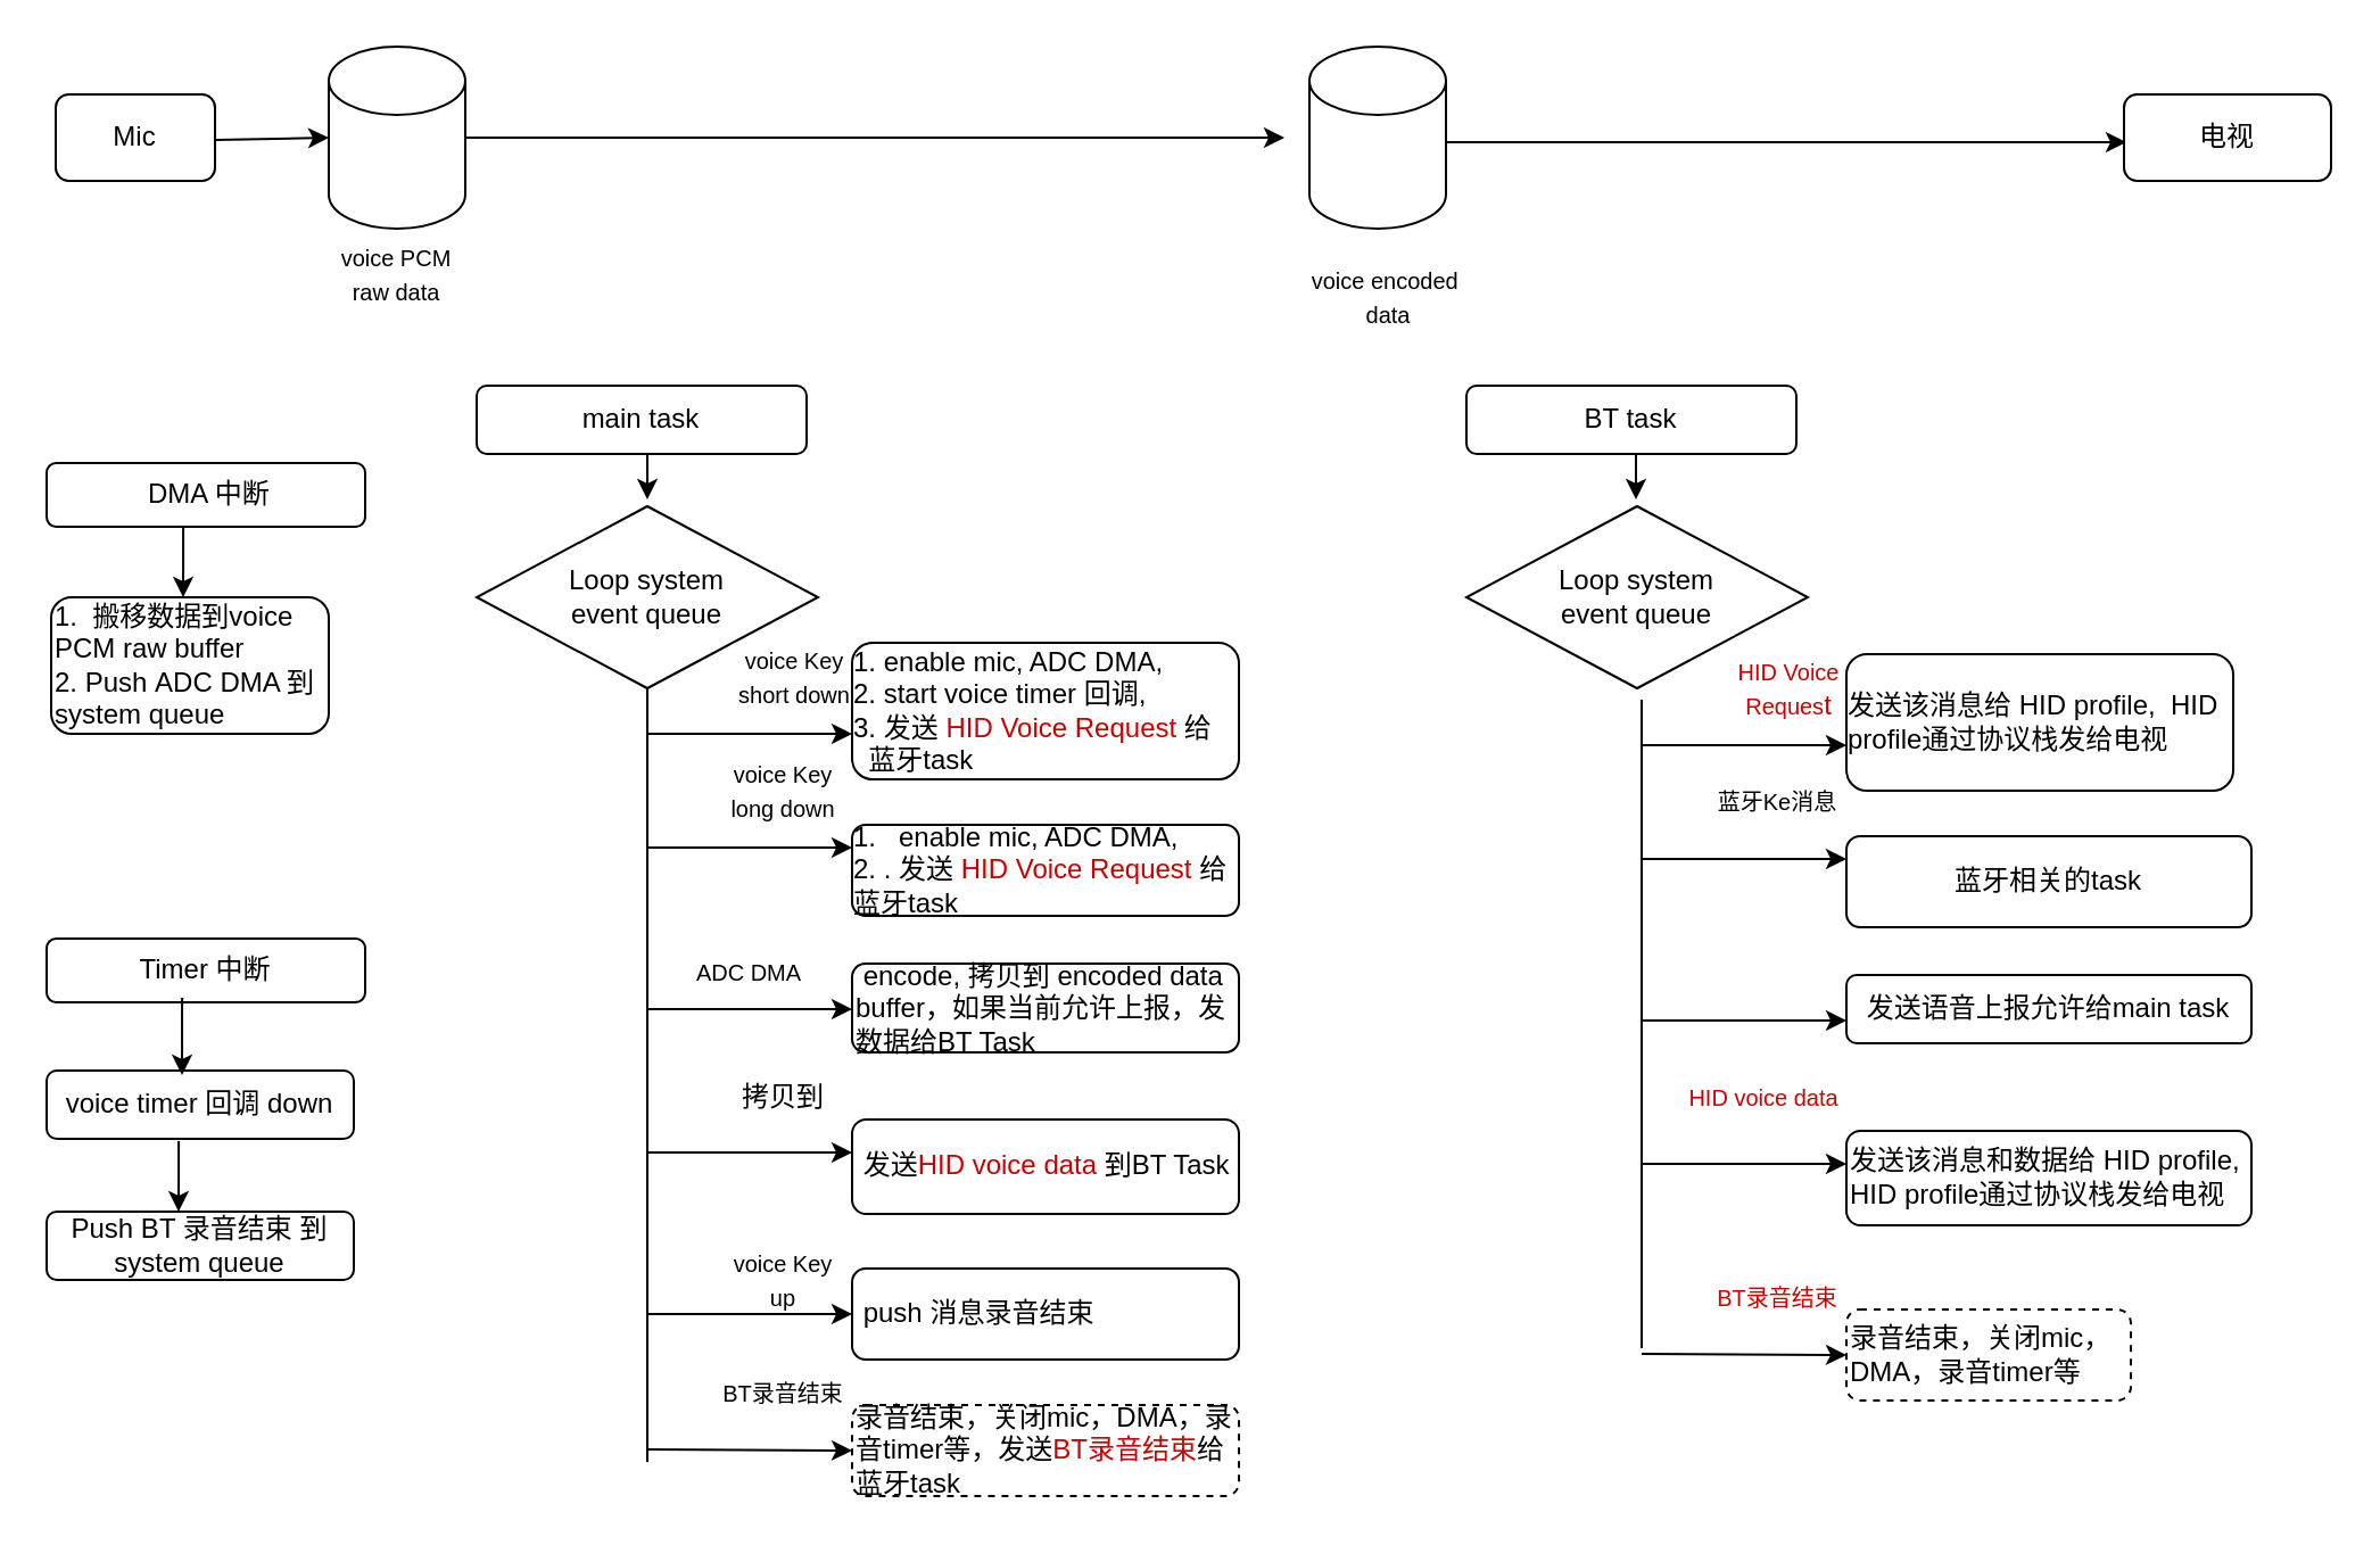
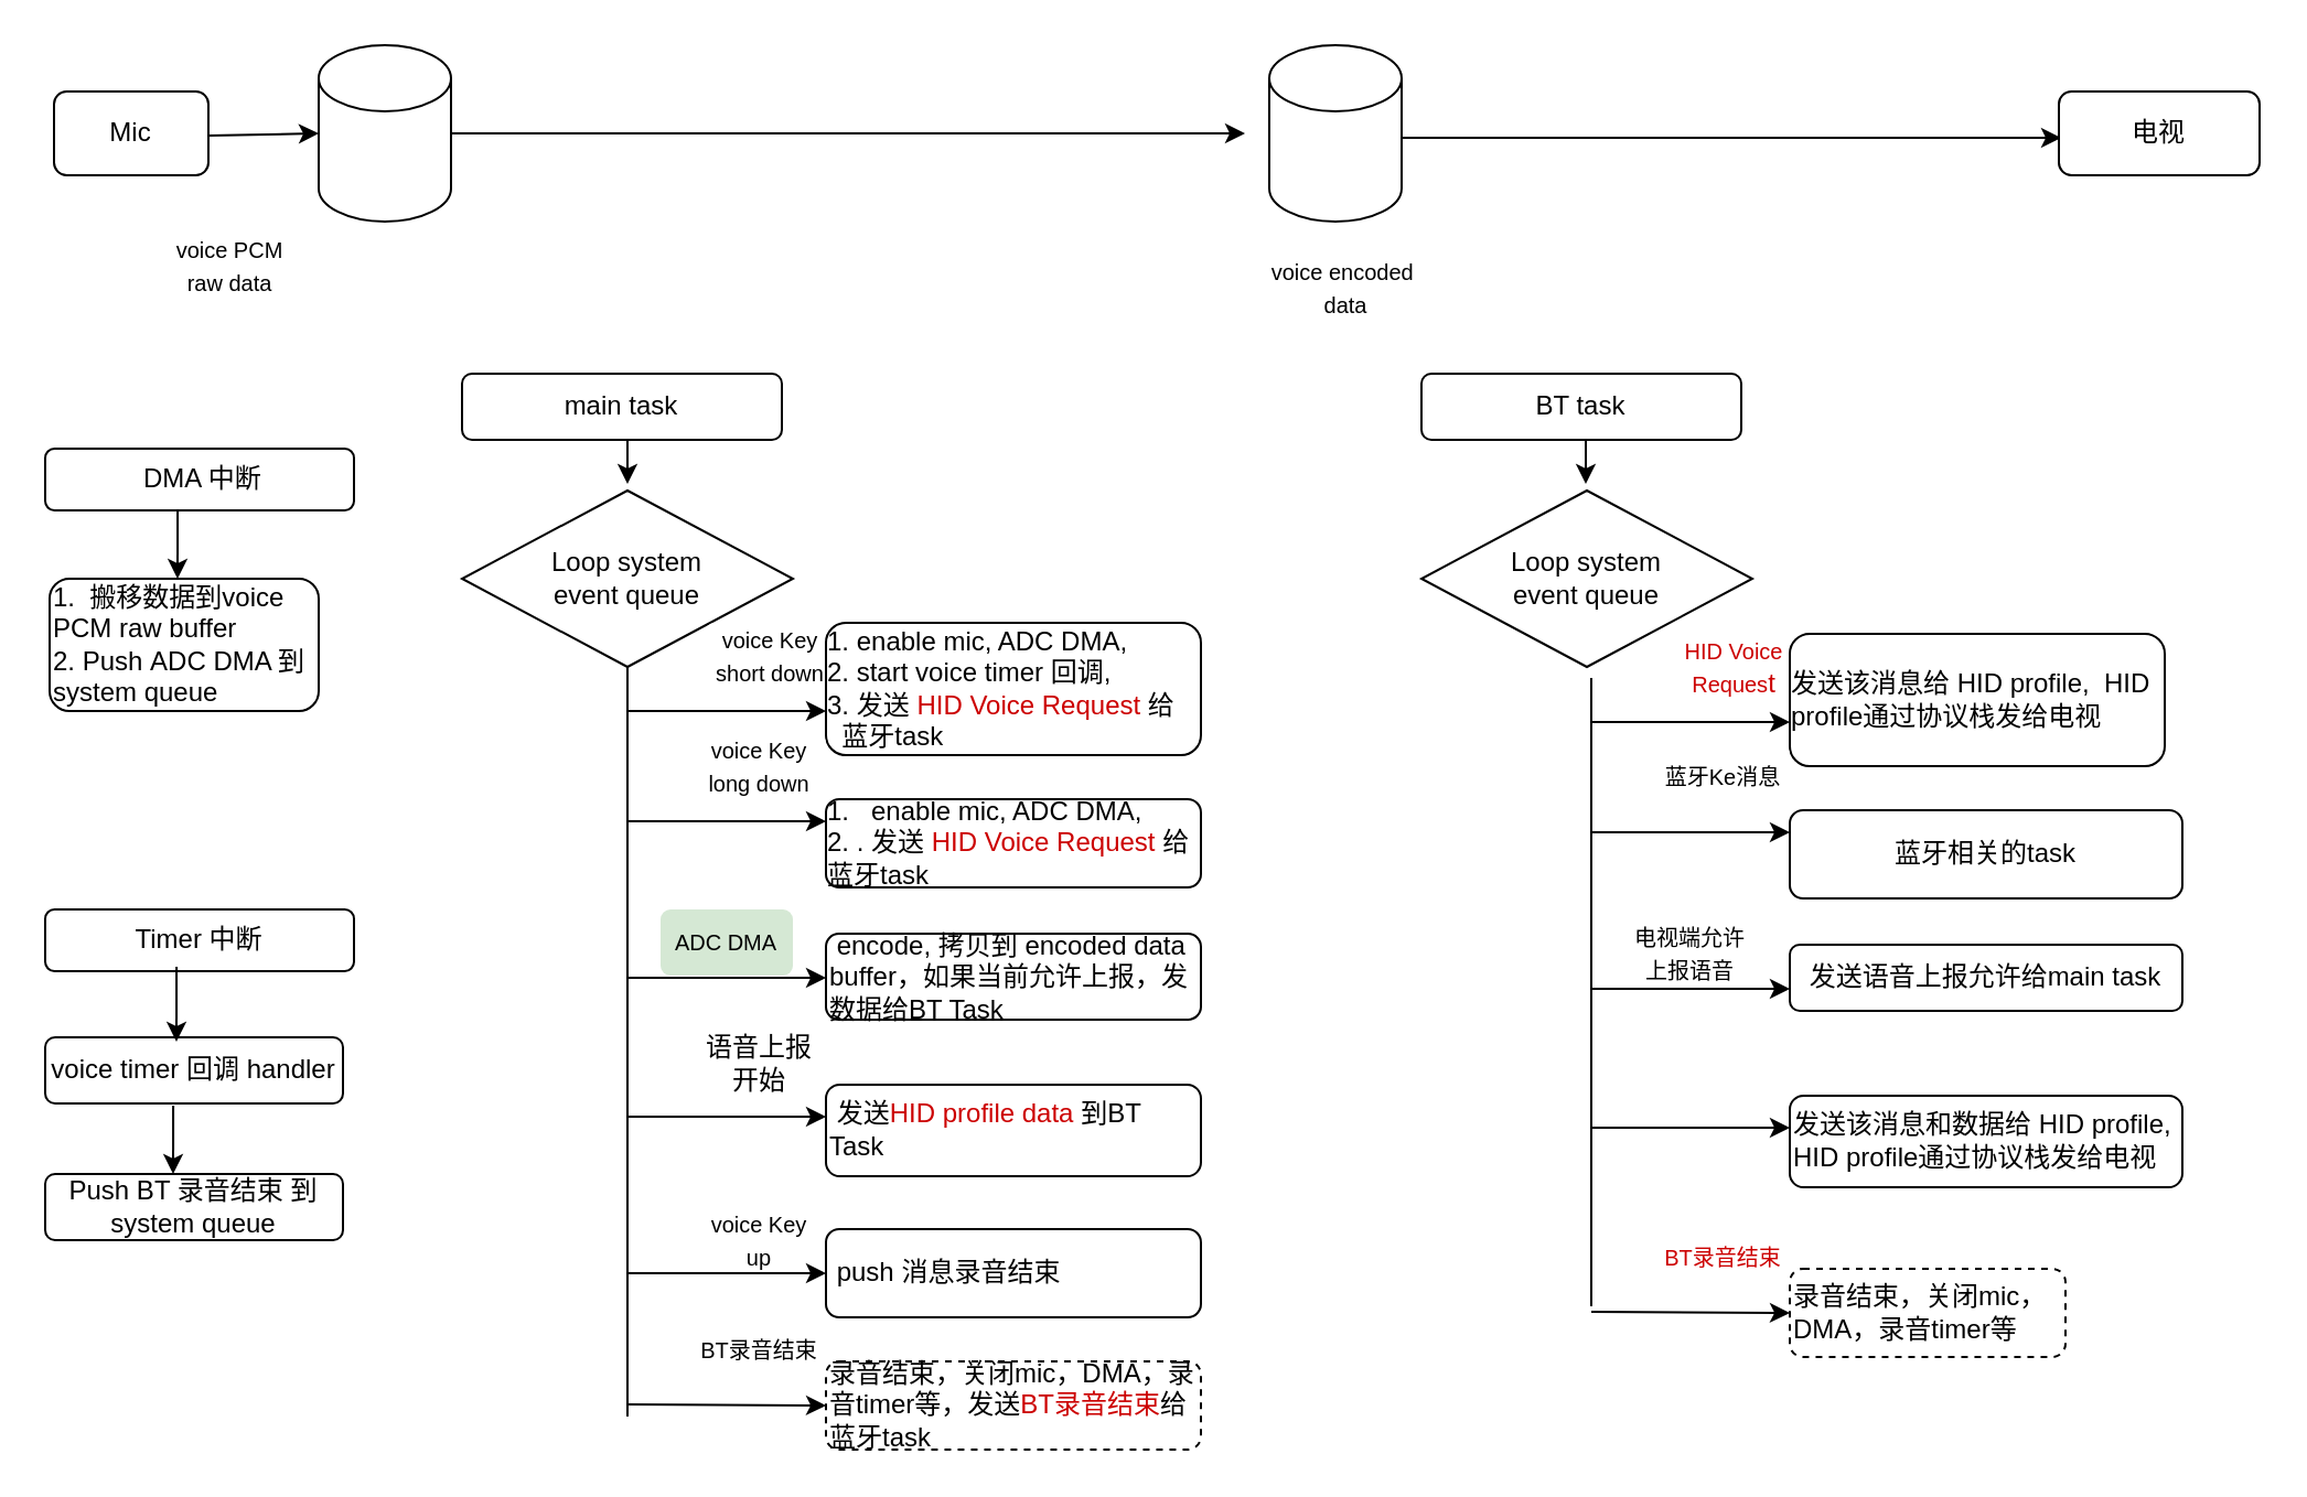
- <mxCell id="48" value="&lt;font style=&quot;font-size: 10px&quot;&gt;voice PCM raw data&lt;br&gt;&lt;/font&gt;" style="rounded=1;whiteSpace=wrap;html=1;strokeColor=none;" parent="1" vertex="1"><mxGeometry x="144" y="105" width="60" height="30" as="geometry" /></mxCell>
+ <mxCell id="48" value="&lt;font style=&quot;font-size: 10px&quot;&gt;voice PCM raw data&lt;br&gt;&lt;/font&gt;" style="rounded=1;whiteSpace=wrap;html=1;strokeColor=none;" parent="1" vertex="1"><mxGeometry x="74" y="105" width="60" height="30" as="geometry" /></mxCell>
- <mxCell id="8" value="&lt;font style=&quot;font-size: 10px&quot;&gt;ADC DMA&lt;/font&gt;" style="rounded=1;whiteSpace=wrap;html=1;strokeColor=none;" parent="1" vertex="1"><mxGeometry x="299" y="412" width="60" height="30" as="geometry" /></mxCell>
+ <mxCell id="8" value="&lt;font style=&quot;font-size: 10px&quot;&gt;ADC DMA&lt;/font&gt;" style="rounded=1;whiteSpace=wrap;html=1;strokeColor=none;fillColor=#d5e8d4;" parent="1" vertex="1"><mxGeometry x="299" y="412" width="60" height="30" as="geometry" /></mxCell>
+ <mxCell id="35" value="&lt;span style=&quot;font-size: 10px&quot;&gt;电视端允许上报语音&lt;/span&gt;" style="rounded=1;whiteSpace=wrap;html=1;strokeColor=none;" parent="1" vertex="1"><mxGeometry x="736" y="417" width="60" height="30" as="geometry" /></mxCell>
- <mxCell id="39" value="&lt;span style=&quot;color: rgb(204 , 0 , 0) ; text-align: left&quot;&gt;&lt;font style=&quot;font-size: 10px&quot;&gt;HID voice data&lt;/font&gt;&lt;/span&gt;" style="rounded=1;whiteSpace=wrap;html=1;strokeColor=none;" parent="1" vertex="1"><mxGeometry x="739" y="466.5" width="72" height="30" as="geometry" /></mxCell>
- <mxCell id="12" value="拷贝到" style="rounded=1;whiteSpace=wrap;html=1;strokeColor=none;" parent="1" vertex="1"><mxGeometry x="314" y="467" width="60" height="29.5" as="geometry" /></mxCell>
+ <mxCell id="12" value="语音上报开始" style="rounded=1;whiteSpace=wrap;html=1;strokeColor=none;" parent="1" vertex="1"><mxGeometry x="314" y="467" width="60" height="29.5" as="geometry" /></mxCell>
- <mxCell id="19" value="voice timer 回调 down" style="rounded=1;whiteSpace=wrap;html=1;" parent="1" vertex="1"><mxGeometry x="20" y="470" width="135" height="30" as="geometry" /></mxCell>
+ <mxCell id="19" value="voice timer 回调 handler" style="rounded=1;whiteSpace=wrap;html=1;" parent="1" vertex="1"><mxGeometry x="20" y="470" width="135" height="30" as="geometry" /></mxCell>
- <mxCell id="10" value="&lt;div&gt;&lt;/div&gt;&amp;nbsp;发送&lt;font color=&quot;#cc0000&quot;&gt;HID voice data &lt;/font&gt;到BT Task" style="rounded=1;whiteSpace=wrap;html=1;align=left;" parent="1" vertex="1"><mxGeometry x="374" y="491.5" width="170" height="41.5" as="geometry" /></mxCell>
+ <mxCell id="10" value="&lt;div&gt;&lt;/div&gt;&amp;nbsp;发送&lt;font color=&quot;#cc0000&quot;&gt;HID profile data &lt;/font&gt;到BT Task" style="rounded=1;whiteSpace=wrap;html=1;align=left;" parent="1" vertex="1"><mxGeometry x="374" y="491.5" width="170" height="41.5" as="geometry" /></mxCell>
